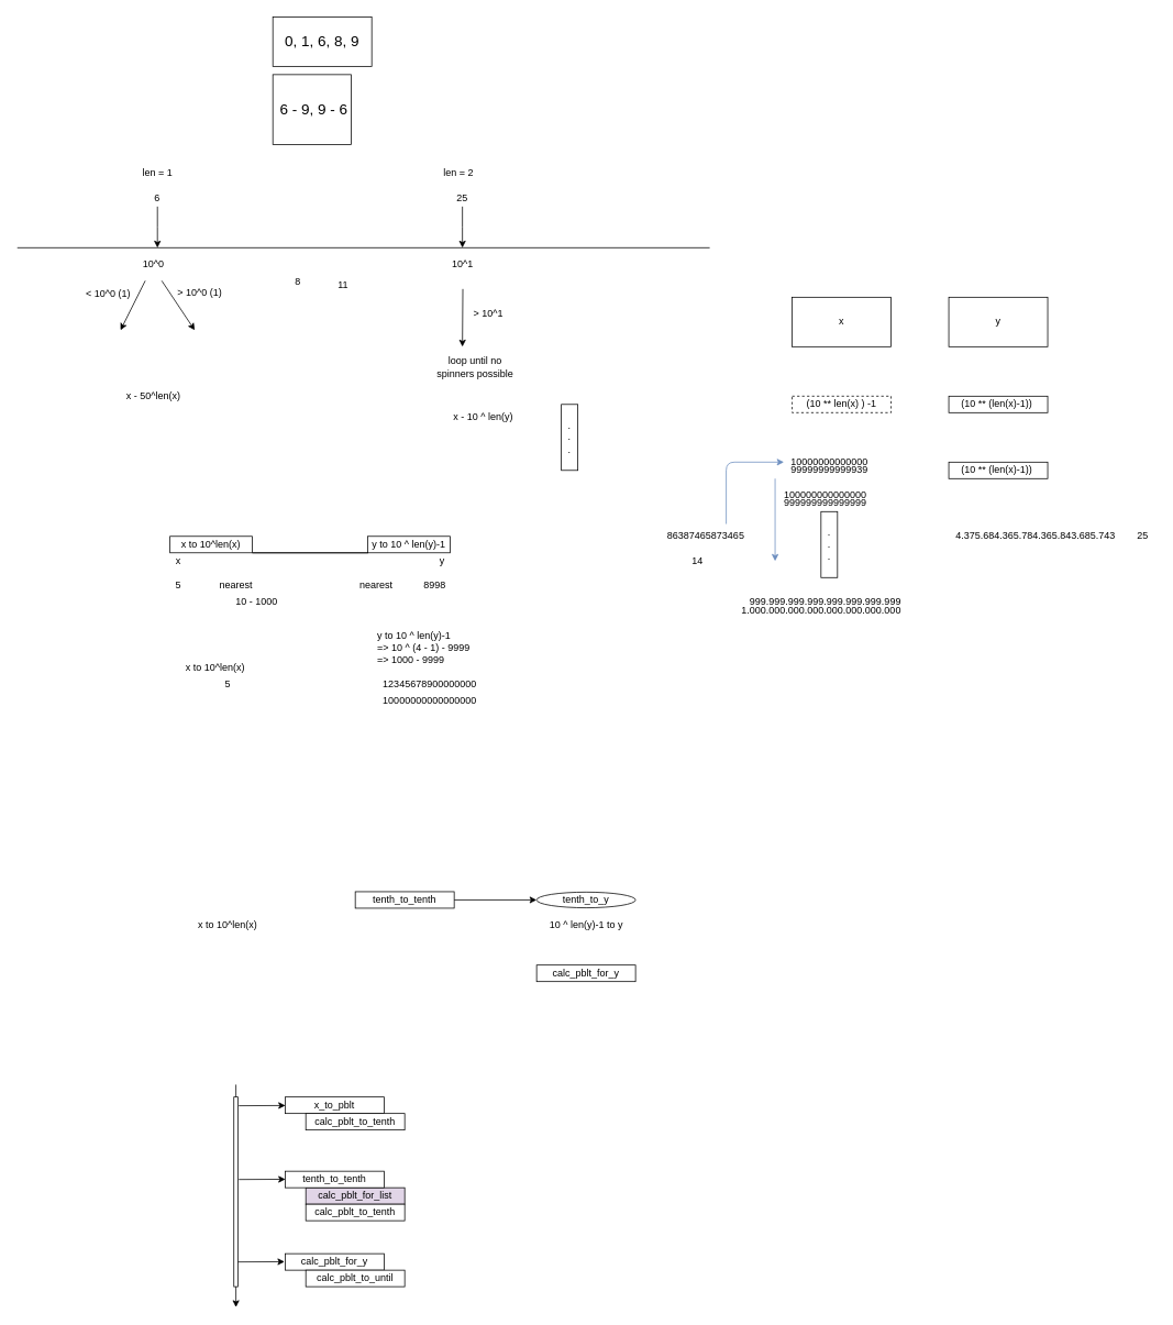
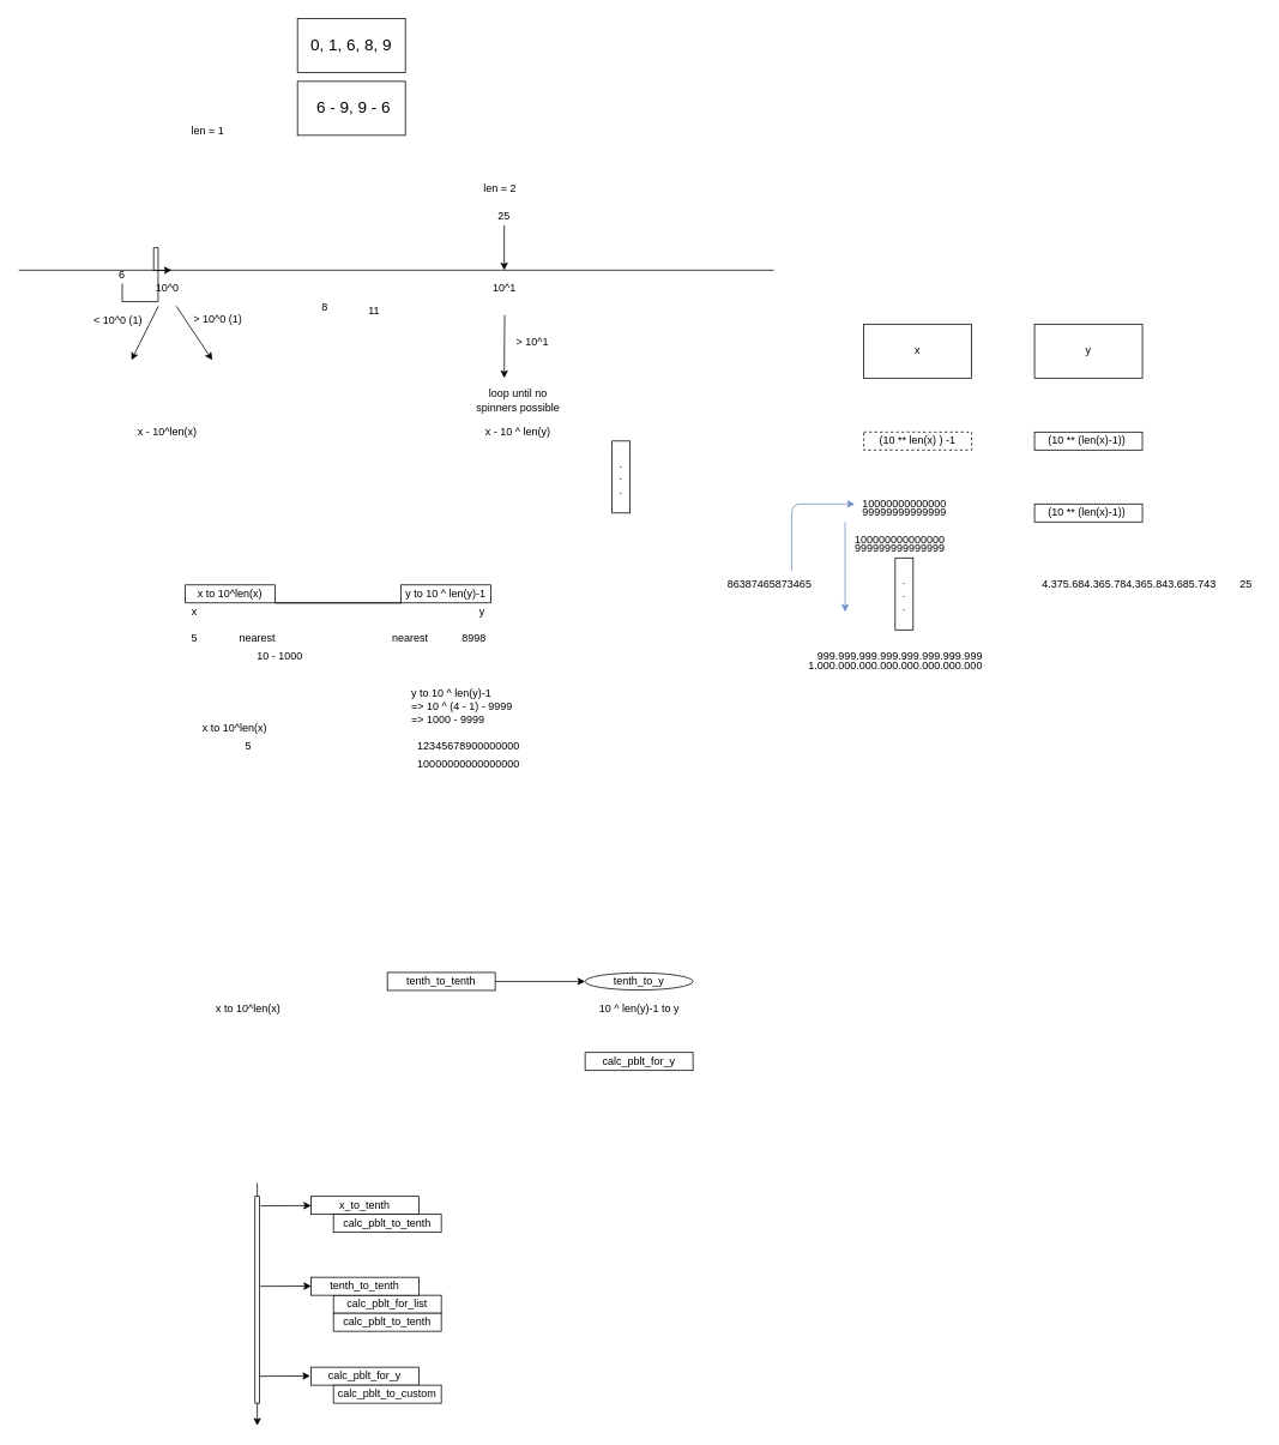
- <mxCell id="10" value="&amp;nbsp;6 - 9, 9 - 6" style="rounded=0;whiteSpace=wrap;html=1;fontSize=18;" parent="1" vertex="1"><mxGeometry x="330" y="90" width="95" height="85" as="geometry" /></mxCell>
+ <mxCell id="10" value="&amp;nbsp;6 - 9, 9 - 6" style="rounded=0;whiteSpace=wrap;html=1;fontSize=18;" parent="1" vertex="1"><mxGeometry x="330" y="90" width="120" height="60" as="geometry" /></mxCell>
- <mxCell id="11" value="len = 1" style="text;html=1;align=center;verticalAlign=middle;resizable=0;points=[];autosize=1;strokeColor=none;fillColor=none;fontSize=12;" parent="1" vertex="1"><mxGeometry x="165" y="200" width="50" height="20" as="geometry" /></mxCell>
+ <mxCell id="11" value="len = 1" style="text;html=1;align=center;verticalAlign=middle;resizable=0;points=[];autosize=1;strokeColor=none;fillColor=none;fontSize=12;" parent="1" vertex="1"><mxGeometry x="205" y="135" width="50" height="20" as="geometry" /></mxCell>
- <mxCell id="4" value="6" style="text;html=1;strokeColor=none;fillColor=none;align=center;verticalAlign=middle;whiteSpace=wrap;rounded=0;" parent="1" vertex="1"><mxGeometry x="170" y="230" width="40" height="20" as="geometry" /></mxCell>
+ <mxCell id="4" value="6" style="text;html=1;strokeColor=none;fillColor=none;align=center;verticalAlign=middle;whiteSpace=wrap;rounded=0;" parent="1" vertex="1"><mxGeometry x="115" y="295" width="40" height="20" as="geometry" /></mxCell>
- <mxCell id="22" value="x - 50^len(x)" style="text;html=1;align=center;verticalAlign=middle;resizable=0;points=[];autosize=1;strokeColor=none;fillColor=none;fontSize=12;" parent="1" vertex="1"><mxGeometry x="145.24" y="470" width="80" height="20" as="geometry" /></mxCell>
+ <mxCell id="22" value="x - 10^len(x)" style="text;html=1;align=center;verticalAlign=middle;resizable=0;points=[];autosize=1;strokeColor=none;fillColor=none;fontSize=12;" parent="1" vertex="1"><mxGeometry x="145.24" y="470" width="80" height="20" as="geometry" /></mxCell>
- <mxCell id="23" value="x - 10 ^ len(y)" style="text;html=1;align=center;verticalAlign=middle;resizable=0;points=[];autosize=1;strokeColor=none;fillColor=none;fontSize=12;" parent="1" vertex="1"><mxGeometry x="540" y="495" width="90" height="20" as="geometry" /></mxCell>
+ <mxCell id="23" value="x - 10 ^ len(y)" style="text;html=1;align=center;verticalAlign=middle;resizable=0;points=[];autosize=1;strokeColor=none;fillColor=none;fontSize=12;" parent="1" vertex="1"><mxGeometry x="530" y="470" width="90" height="20" as="geometry" /></mxCell>
- <mxCell id="68" value="99999999999939" style="text;html=1;align=center;verticalAlign=middle;resizable=0;points=[];autosize=1;strokeColor=none;fillColor=none;" vertex="1" parent="1"><mxGeometry x="950" y="560" width="110" height="20" as="geometry" /></mxCell>
+ <mxCell id="68" value="99999999999999" style="text;html=1;align=center;verticalAlign=middle;resizable=0;points=[];autosize=1;strokeColor=none;fillColor=none;" vertex="1" parent="1"><mxGeometry x="950" y="560" width="110" height="20" as="geometry" /></mxCell>
- <mxCell id="64" value="14" style="text;html=1;align=center;verticalAlign=middle;resizable=0;points=[];autosize=1;strokeColor=none;fillColor=none;" vertex="1" parent="1"><mxGeometry x="830" y="670" width="30" height="20" as="geometry" /></mxCell>
- <mxCell id="40" value="x_to_pblt" style="whiteSpace=wrap;html=1;" parent="1" vertex="1"><mxGeometry x="345.24" y="1330" width="120" height="20" as="geometry" /></mxCell>
+ <mxCell id="40" value="x_to_tenth" style="whiteSpace=wrap;html=1;" parent="1" vertex="1"><mxGeometry x="345.24" y="1330" width="120" height="20" as="geometry" /></mxCell>
- <mxCell id="44" value="calc_pblt_for_list" style="whiteSpace=wrap;html=1;fillColor=#e1d5e7;" parent="1" vertex="1"><mxGeometry x="370" y="1440" width="120" height="20" as="geometry" /></mxCell>
+ <mxCell id="44" value="calc_pblt_for_list" style="whiteSpace=wrap;html=1;" parent="1" vertex="1"><mxGeometry x="370" y="1440" width="120" height="20" as="geometry" /></mxCell>
- <mxCell id="51" value="calc_pblt_to_until" style="whiteSpace=wrap;html=1;" parent="1" vertex="1"><mxGeometry x="370" y="1540" width="120" height="20" as="geometry" /></mxCell>
+ <mxCell id="51" value="calc_pblt_to_custom" style="whiteSpace=wrap;html=1;" parent="1" vertex="1"><mxGeometry x="370" y="1540" width="120" height="20" as="geometry" /></mxCell>
